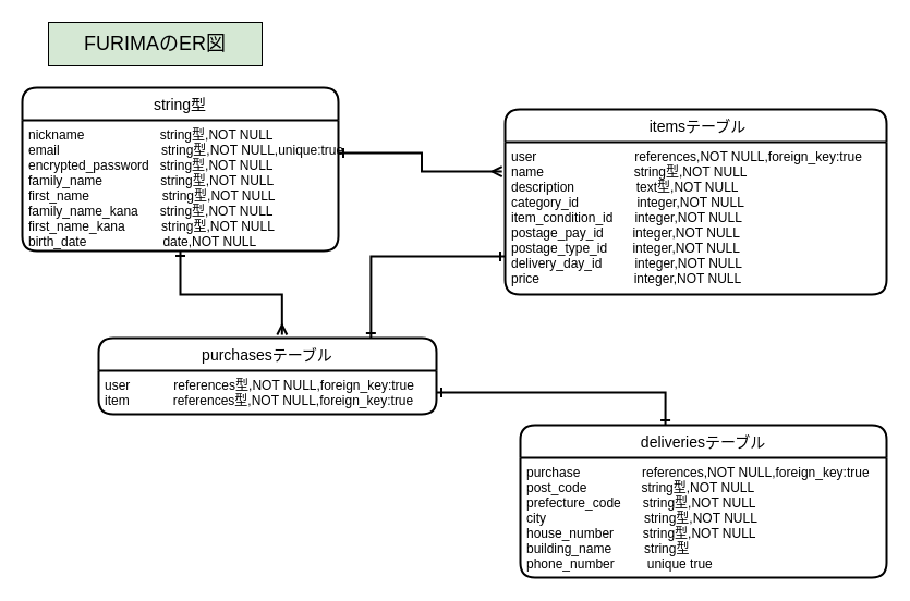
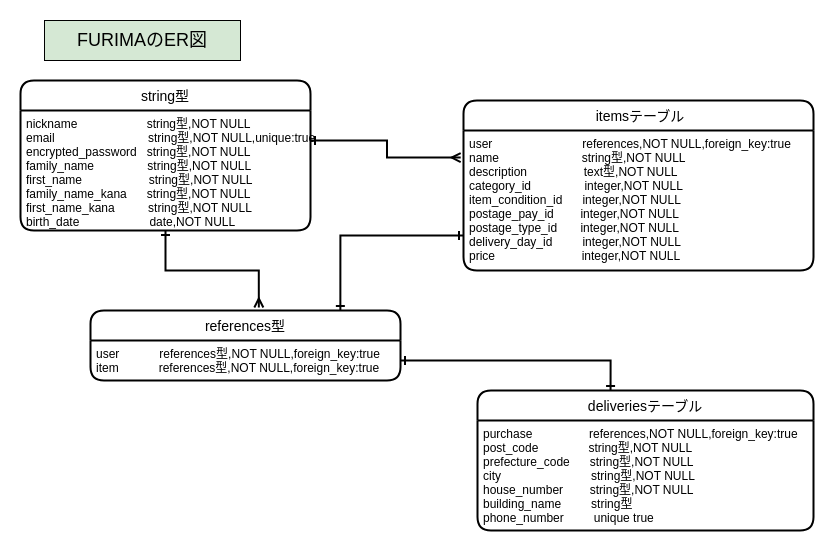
- <mxCell id="11" value="purchasesテーブル" style="swimlane;childLayout=stackLayout;horizontal=1;startSize=30;horizontalStack=0;rounded=1;fontSize=14;fontStyle=0;strokeWidth=2;resizeParent=0;resizeLast=1;shadow=0;dashed=0;align=center;" parent="1" vertex="1"><mxGeometry x="90" y="310" width="310" height="70" as="geometry" /></mxCell>
+ <mxCell id="11" value="references型" style="swimlane;childLayout=stackLayout;horizontal=1;startSize=30;horizontalStack=0;rounded=1;fontSize=14;fontStyle=0;strokeWidth=2;resizeParent=0;resizeLast=1;shadow=0;dashed=0;align=center;" parent="1" vertex="1"><mxGeometry x="90" y="310" width="310" height="70" as="geometry" /></mxCell>
